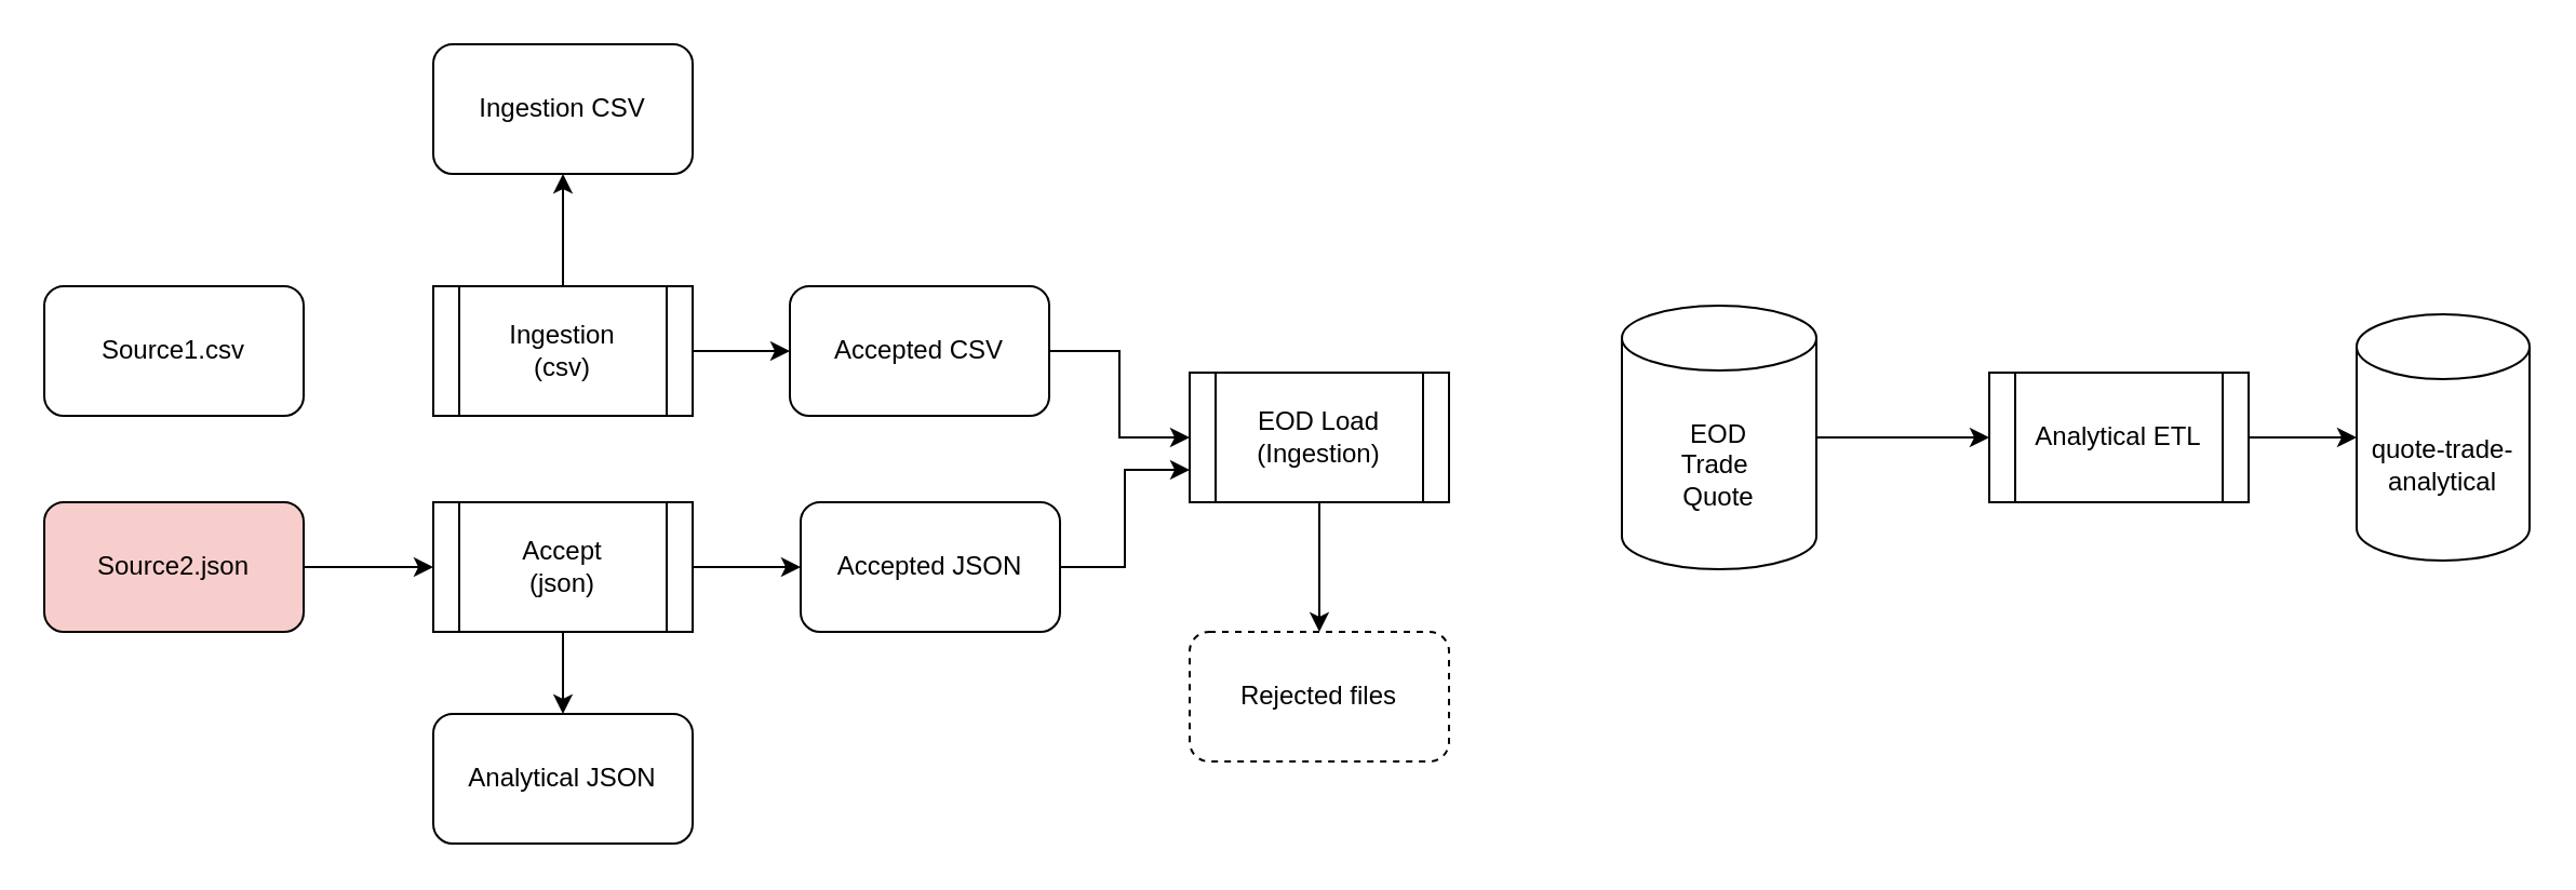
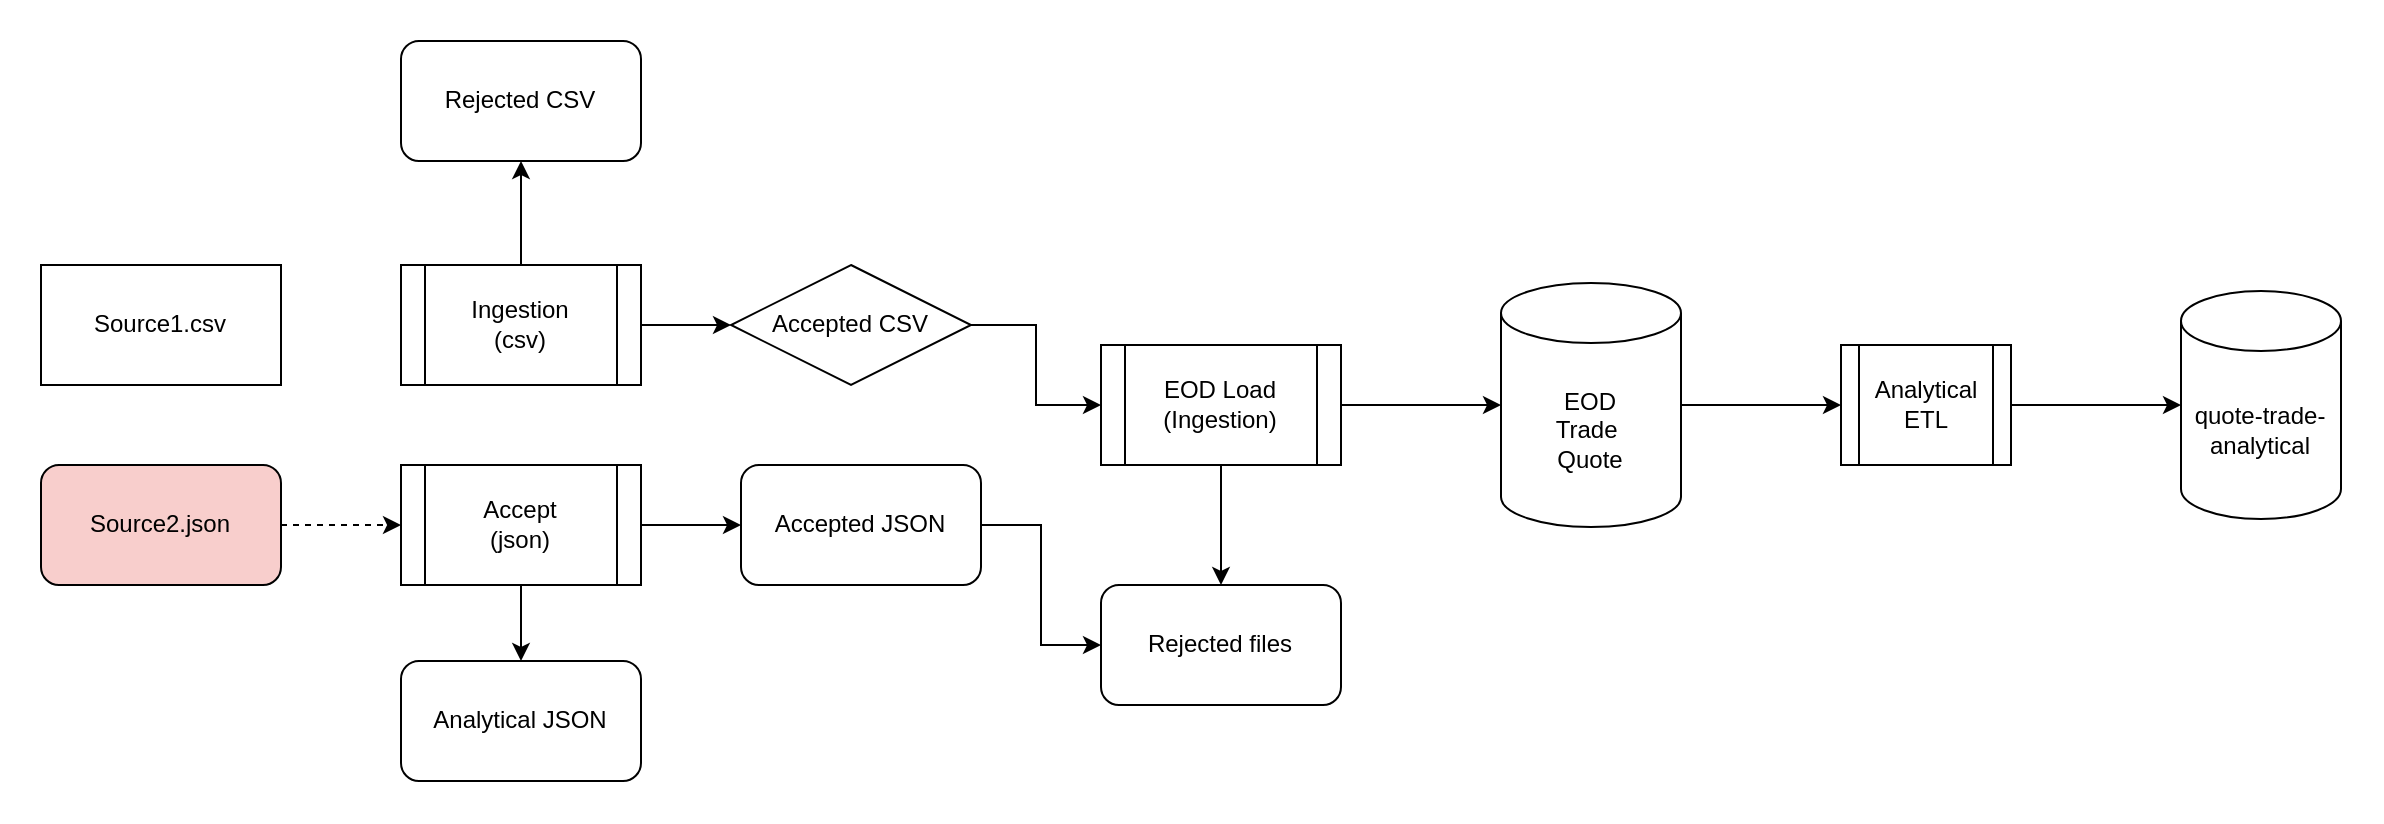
- <mxCell id="16" value="Ingestion CSV" style="rounded=1;whiteSpace=wrap;html=1;" parent="1" vertex="1"><mxGeometry x="200" y="20" width="120" height="60" as="geometry" /></mxCell>
+ <mxCell id="16" value="Rejected CSV" style="rounded=1;whiteSpace=wrap;html=1;" parent="1" vertex="1"><mxGeometry x="200" y="20" width="120" height="60" as="geometry" /></mxCell>
- <mxCell id="5" value="Source1.csv" style="rounded=1;whiteSpace=wrap;html=1;" parent="1" vertex="1"><mxGeometry x="20" y="132" width="120" height="60" as="geometry" /></mxCell>
+ <mxCell id="5" value="Source1.csv" style="whiteSpace=wrap;html=1;rounded=0;" parent="1" vertex="1"><mxGeometry x="20" y="132" width="120" height="60" as="geometry" /></mxCell>
- <mxCell id="14" value="Accepted CSV" style="rounded=1;whiteSpace=wrap;html=1;" parent="1" vertex="1"><mxGeometry x="365" y="132" width="120" height="60" as="geometry" /></mxCell>
+ <mxCell id="14" value="Accepted CSV" style="rhombus;whiteSpace=wrap;html=1;" parent="1" vertex="1"><mxGeometry x="365" y="132" width="120" height="60" as="geometry" /></mxCell>
+ <mxCell id="22" value="" style="edgeStyle=orthogonalEdgeStyle;rounded=0;orthogonalLoop=1;jettySize=auto;html=1;" parent="1" source="18" target="21" edge="1"><mxGeometry relative="1" as="geometry" /></mxCell>
- <mxCell id="23" value="Analytical ETL" style="shape=process;whiteSpace=wrap;html=1;backgroundOutline=1;" parent="1" vertex="1"><mxGeometry x="920" y="172" width="120" height="60" as="geometry" /></mxCell>
+ <mxCell id="23" value="Analytical ETL" style="shape=process;whiteSpace=wrap;html=1;backgroundOutline=1;" parent="1" vertex="1"><mxGeometry x="920" y="172" width="85" height="60" as="geometry" /></mxCell>
- <mxCell id="11" style="edgeStyle=orthogonalEdgeStyle;rounded=0;orthogonalLoop=1;jettySize=auto;html=1;entryX=0;entryY=0.75;entryDx=0;entryDy=0;" parent="1" source="12" target="18" edge="1"><mxGeometry relative="1" as="geometry" /></mxCell>
+ <mxCell id="11" style="edgeStyle=orthogonalEdgeStyle;rounded=0;orthogonalLoop=1;jettySize=auto;html=1;" parent="1" source="12" target="19" edge="1"><mxGeometry relative="1" as="geometry" /></mxCell>
- <mxCell id="6" style="edgeStyle=orthogonalEdgeStyle;rounded=0;orthogonalLoop=1;jettySize=auto;html=1;entryX=0;entryY=0.5;entryDx=0;entryDy=0;" parent="1" source="7" target="10" edge="1"><mxGeometry relative="1" as="geometry" /></mxCell>
+ <mxCell id="6" style="edgeStyle=orthogonalEdgeStyle;rounded=0;orthogonalLoop=1;jettySize=auto;html=1;entryX=0;entryY=0.5;entryDx=0;entryDy=0;dashed=1;" parent="1" source="7" target="10" edge="1"><mxGeometry relative="1" as="geometry" /></mxCell>
- <mxCell id="19" value="Rejected files" style="rounded=1;whiteSpace=wrap;html=1;dashed=1;" parent="1" vertex="1"><mxGeometry x="550" y="292" width="120" height="60" as="geometry" /></mxCell>
+ <mxCell id="19" value="Rejected files" style="rounded=1;whiteSpace=wrap;html=1;" parent="1" vertex="1"><mxGeometry x="550" y="292" width="120" height="60" as="geometry" /></mxCell>
